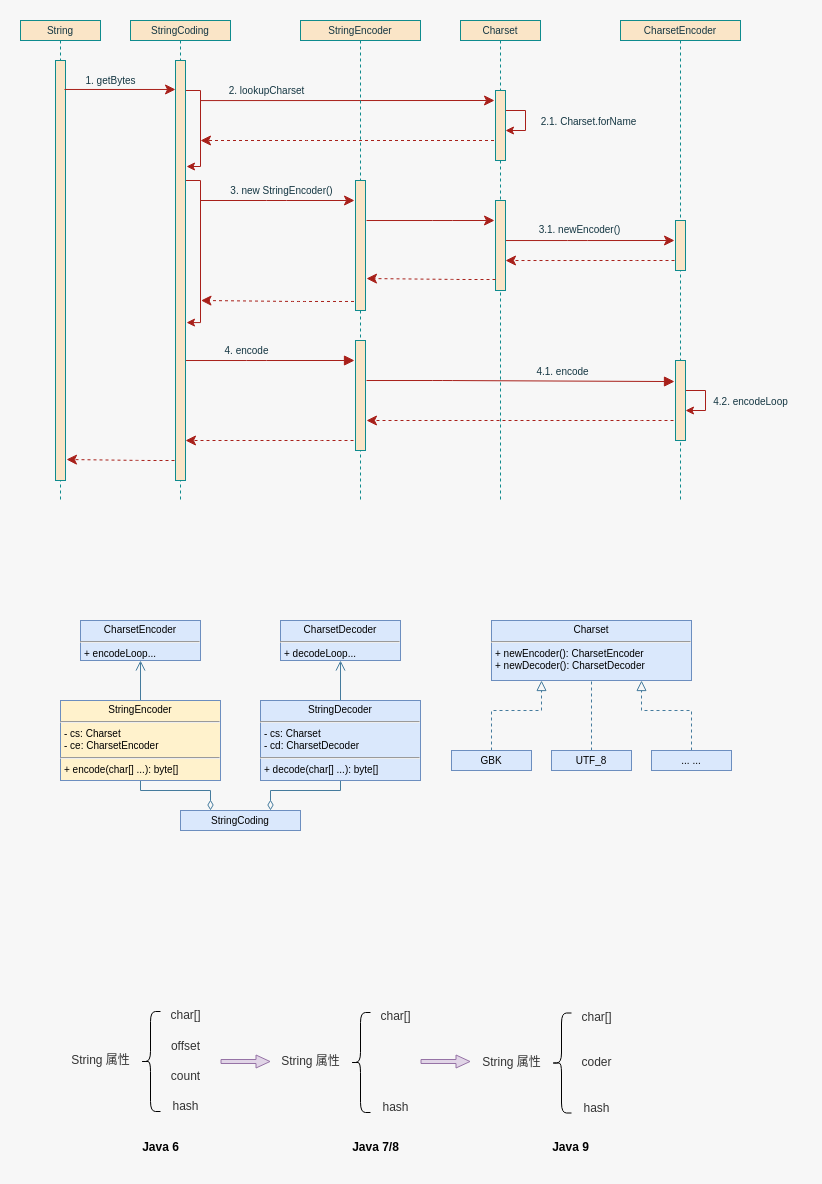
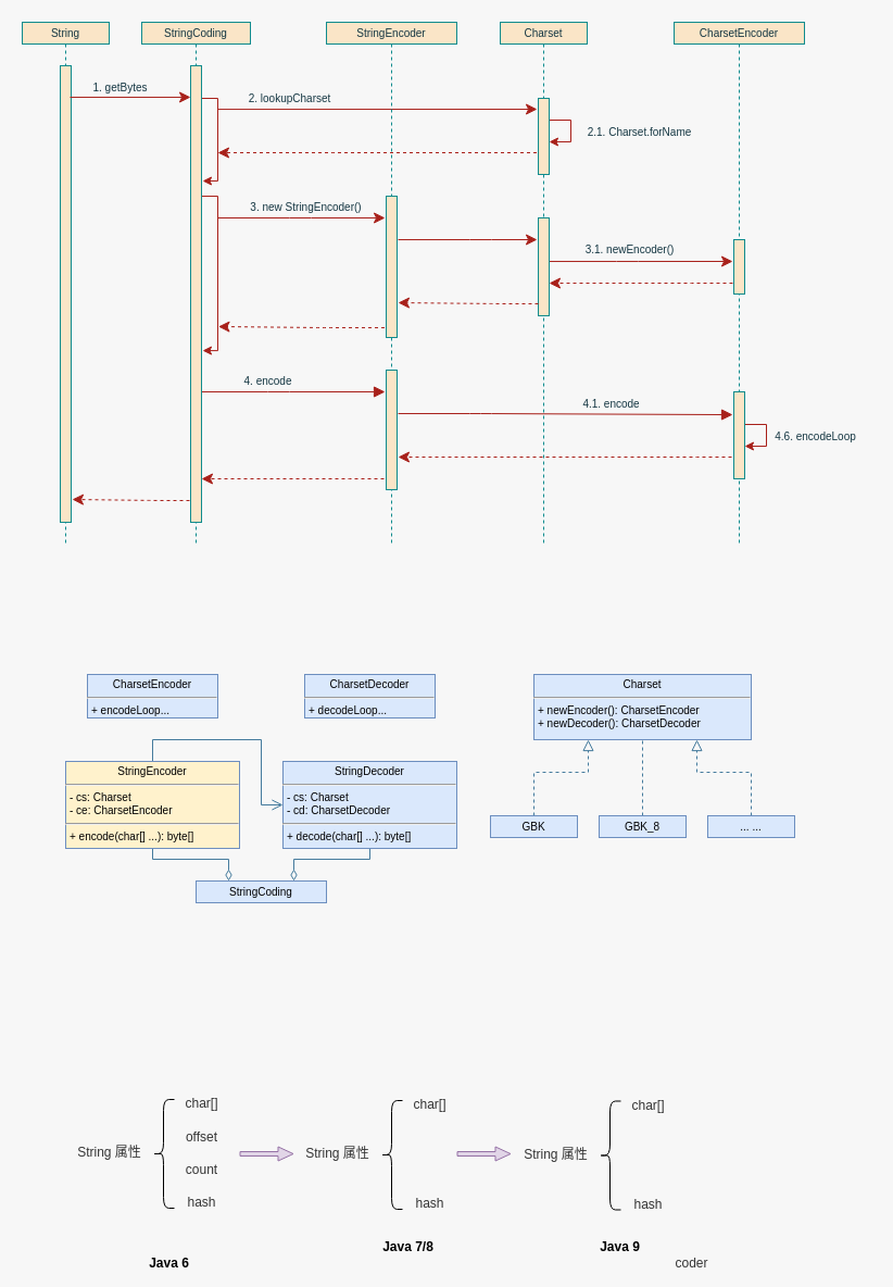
- <mxCell id="48" value="4.2. encodeLoop" style="text;html=1;resizable=0;autosize=1;align=center;verticalAlign=middle;points=[];fillColor=none;strokeColor=none;rounded=0;sketch=0;fontColor=#143642;labelBackgroundColor=none;fontSize=10;fontStyle=0" parent="1" vertex="1"><mxGeometry x="700" y="386" width="100" height="30" as="geometry" /></mxCell>
+ <mxCell id="48" value="4.6. encodeLoop" style="text;html=1;resizable=0;autosize=1;align=center;verticalAlign=middle;points=[];fillColor=none;strokeColor=none;rounded=0;sketch=0;fontColor=#143642;labelBackgroundColor=none;fontSize=10;fontStyle=0" parent="1" vertex="1"><mxGeometry x="700" y="386" width="100" height="30" as="geometry" /></mxCell>
- <mxCell id="29" style="edgeStyle=orthogonalEdgeStyle;rounded=0;orthogonalLoop=1;jettySize=auto;html=1;exitX=0.5;exitY=0;exitDx=0;exitDy=0;entryX=0.5;entryY=1;entryDx=0;entryDy=0;endArrow=open;endFill=0;endSize=8;labelBackgroundColor=none;strokeColor=#457B9D;fontColor=default;fontSize=10;fontStyle=0" parent="1" source="30" target="26" edge="1"><mxGeometry relative="1" as="geometry" /></mxCell>
+ <mxCell id="29" style="edgeStyle=orthogonalEdgeStyle;rounded=0;orthogonalLoop=1;jettySize=auto;html=1;exitX=0.5;exitY=0;exitDx=0;exitDy=0;endArrow=open;endFill=0;endSize=8;labelBackgroundColor=none;strokeColor=#457B9D;fontColor=default;fontSize=10;fontStyle=0;" parent="1" source="30" target="33" edge="1"><mxGeometry relative="1" as="geometry" /></mxCell>
- <mxCell id="32" style="edgeStyle=orthogonalEdgeStyle;rounded=0;orthogonalLoop=1;jettySize=auto;html=1;exitX=0.5;exitY=0;exitDx=0;exitDy=0;entryX=0.5;entryY=1;entryDx=0;entryDy=0;endArrow=open;endFill=0;endSize=8;labelBackgroundColor=none;strokeColor=#457B9D;fontColor=default;fontSize=10;fontStyle=0" parent="1" source="33" target="27" edge="1"><mxGeometry relative="1" as="geometry" /></mxCell>
- <mxCell id="35" value="UTF_8" style="fontStyle=0;align=center;fillColor=#dae8fc;strokeColor=#6c8ebf;labelBackgroundColor=none;fontSize=10;" parent="1" vertex="1"><mxGeometry x="551" y="750" width="80" height="20" as="geometry" /></mxCell>
+ <mxCell id="35" value="GBK_8" style="fontStyle=0;align=center;fillColor=#dae8fc;strokeColor=#6c8ebf;labelBackgroundColor=none;fontSize=10;" parent="1" vertex="1"><mxGeometry x="551" y="750" width="80" height="20" as="geometry" /></mxCell>
- <mxCell id="71" value="coder" style="text;html=1;align=center;verticalAlign=middle;resizable=0;points=[];autosize=1;strokeColor=none;fillColor=none;fontColor=#333333;" parent="1" vertex="1"><mxGeometry x="571" y="1047" width="50" height="30" as="geometry" /></mxCell>
+ <mxCell id="71" value="coder" style="text;html=1;align=center;verticalAlign=middle;resizable=0;points=[];autosize=1;strokeColor=none;fillColor=none;fontColor=#333333;" parent="1" vertex="1"><mxGeometry x="611" y="1147" width="50" height="30" as="geometry" /></mxCell>
- <mxCell id="74" value="Java 6" style="text;html=1;align=center;verticalAlign=middle;resizable=0;points=[];autosize=1;strokeColor=none;fillColor=none;fontStyle=1" parent="1" vertex="1"><mxGeometry x="130" y="1131.5" width="60" height="30" as="geometry" /></mxCell>
+ <mxCell id="74" value="Java 6" style="text;html=1;align=center;verticalAlign=middle;resizable=0;points=[];autosize=1;strokeColor=none;fillColor=none;fontStyle=1" parent="1" vertex="1"><mxGeometry x="125" y="1146.5" width="60" height="30" as="geometry" /></mxCell>
